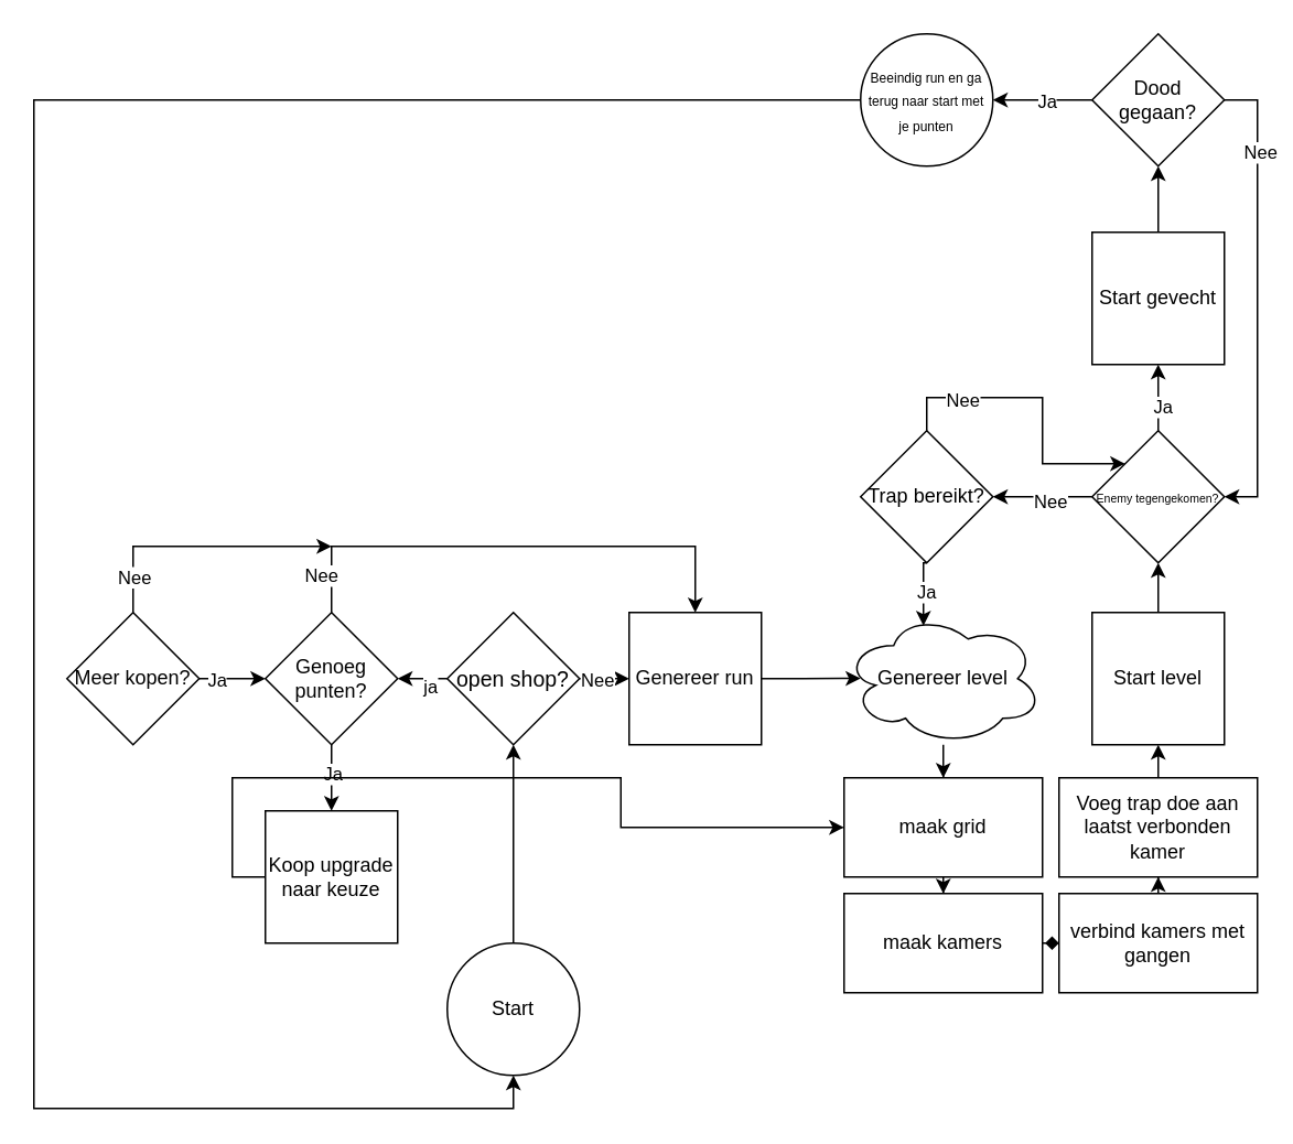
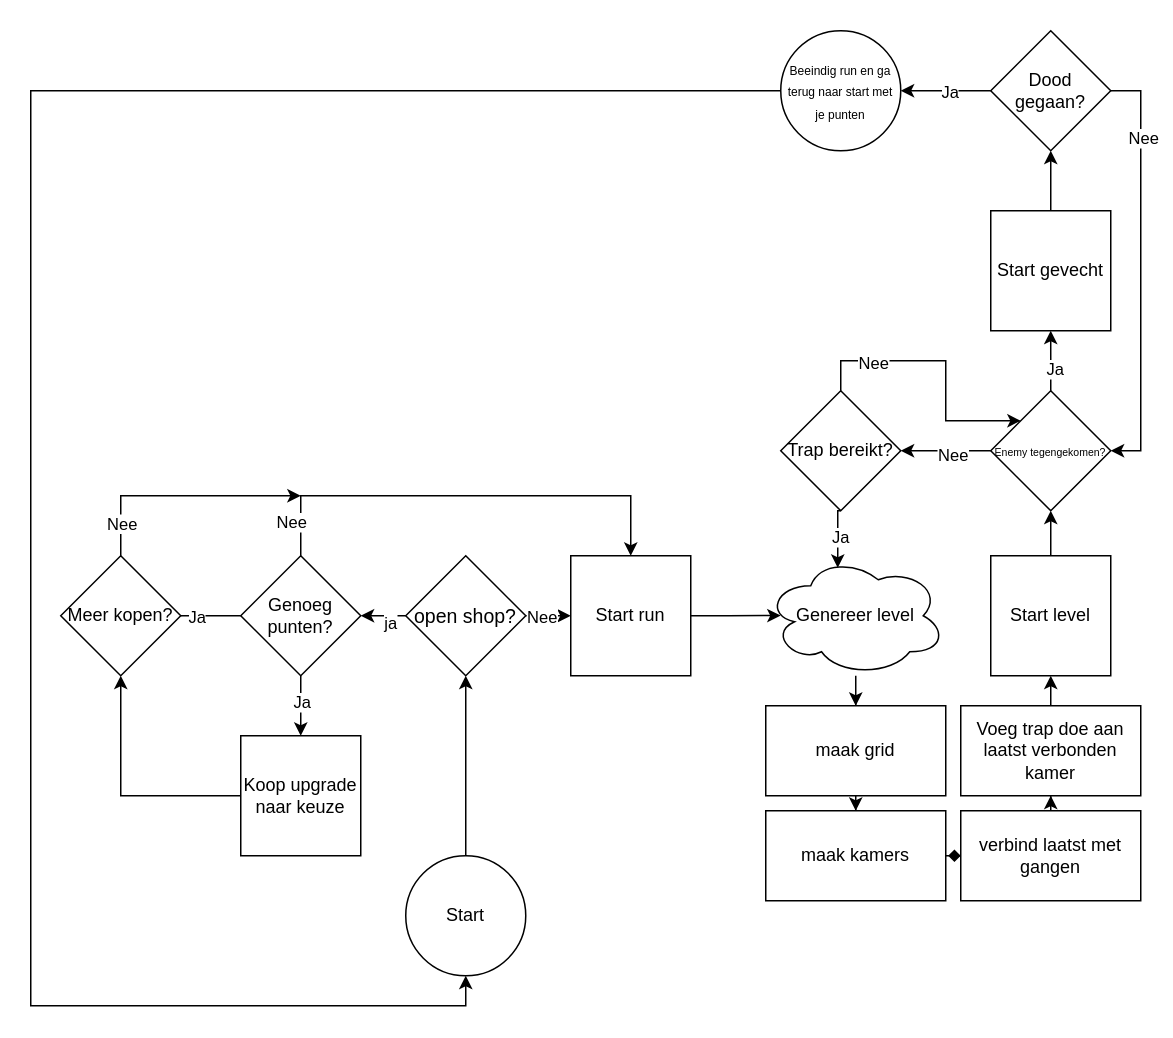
- <mxCell id="17" style="edgeStyle=orthogonalEdgeStyle;rounded=0;orthogonalLoop=1;jettySize=auto;html=1;exitX=1;exitY=0.5;exitDx=0;exitDy=0;entryX=0;entryY=0.5;entryDx=0;entryDy=0;" parent="1" source="19" target="14" edge="1"><mxGeometry relative="1" as="geometry" /></mxCell>
+ <mxCell id="17" style="edgeStyle=orthogonalEdgeStyle;rounded=0;orthogonalLoop=1;jettySize=auto;html=1;exitX=1;exitY=0.5;exitDx=0;exitDy=0;entryX=0;entryY=0.5;entryDx=0;entryDy=0;endArrow=none;" parent="1" source="19" target="14" edge="1"><mxGeometry relative="1" as="geometry" /></mxCell>
- <mxCell id="9" value="Genereer run" style="whiteSpace=wrap;html=1;aspect=fixed;" parent="1" vertex="1"><mxGeometry x="380" y="370" width="80" height="80" as="geometry" /></mxCell>
+ <mxCell id="9" value="Start run" style="whiteSpace=wrap;html=1;aspect=fixed;" parent="1" vertex="1"><mxGeometry x="380" y="370" width="80" height="80" as="geometry" /></mxCell>
- <mxCell id="15" style="edgeStyle=orthogonalEdgeStyle;rounded=0;orthogonalLoop=1;jettySize=auto;html=1;exitX=0;exitY=0.5;exitDx=0;exitDy=0;" parent="1" source="16" target="26" edge="1"><mxGeometry relative="1" as="geometry" /></mxCell>
+ <mxCell id="15" style="edgeStyle=orthogonalEdgeStyle;rounded=0;orthogonalLoop=1;jettySize=auto;html=1;exitX=0;exitY=0.5;exitDx=0;exitDy=0;entryX=0.5;entryY=1;entryDx=0;entryDy=0;" parent="1" source="16" target="19" edge="1"><mxGeometry relative="1" as="geometry" /></mxCell>
- <mxCell id="30" value="verbind kamers met gangen" style="whiteSpace=wrap;html=1;" parent="1" vertex="1"><mxGeometry x="640" y="540" width="120" height="60" as="geometry" /></mxCell>
+ <mxCell id="30" value="verbind laatst met gangen" style="whiteSpace=wrap;html=1;" parent="1" vertex="1"><mxGeometry x="640" y="540" width="120" height="60" as="geometry" /></mxCell>
